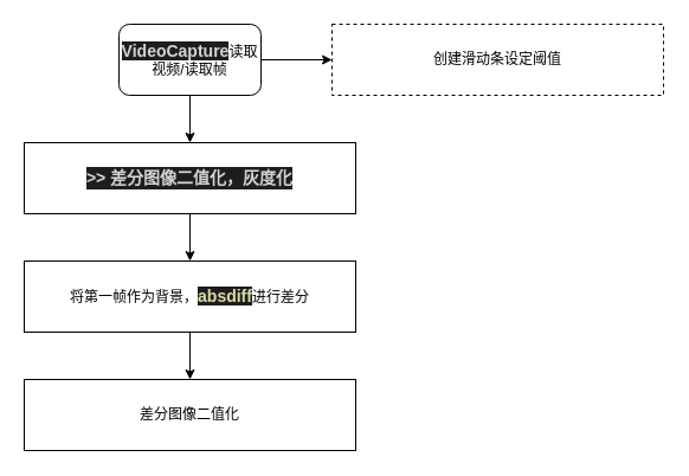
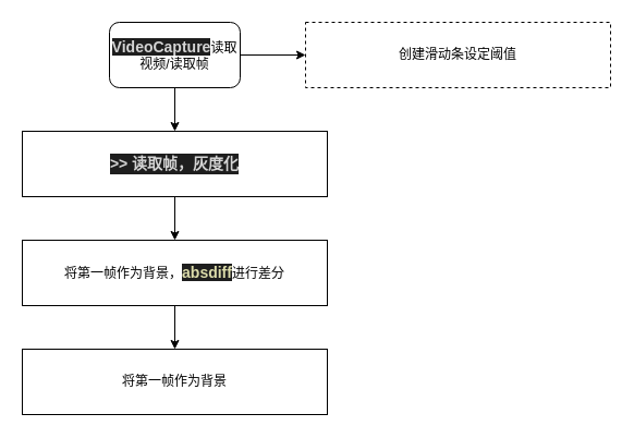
- <mxCell id="6" value="&lt;div style=&quot;color: rgb(212 , 212 , 212) ; background-color: rgb(30 , 30 , 30) ; font-weight: 600 ; font-size: 14px ; line-height: 19px&quot;&gt;&amp;gt;&amp;gt; 差分图像二值化，灰度化&lt;/div&gt;" style="rounded=0;whiteSpace=wrap;html=1;" parent="1" vertex="1"><mxGeometry x="20" y="120" width="280" height="60" as="geometry" /></mxCell>
+ <mxCell id="6" value="&lt;div style=&quot;color: rgb(212 , 212 , 212) ; background-color: rgb(30 , 30 , 30) ; font-weight: 600 ; font-size: 14px ; line-height: 19px&quot;&gt;&amp;gt;&amp;gt; 读取帧，灰度化&lt;/div&gt;" style="rounded=0;whiteSpace=wrap;html=1;" parent="1" vertex="1"><mxGeometry x="20" y="120" width="280" height="60" as="geometry" /></mxCell>
- <mxCell id="9" value="差分图像二值化" style="rounded=0;whiteSpace=wrap;html=1;" vertex="1" parent="1"><mxGeometry x="20" y="320" width="280" height="60" as="geometry" /></mxCell>
+ <mxCell id="9" value="将第一帧作为背景" style="rounded=0;whiteSpace=wrap;html=1;" vertex="1" parent="1"><mxGeometry x="20" y="320" width="280" height="60" as="geometry" /></mxCell>
